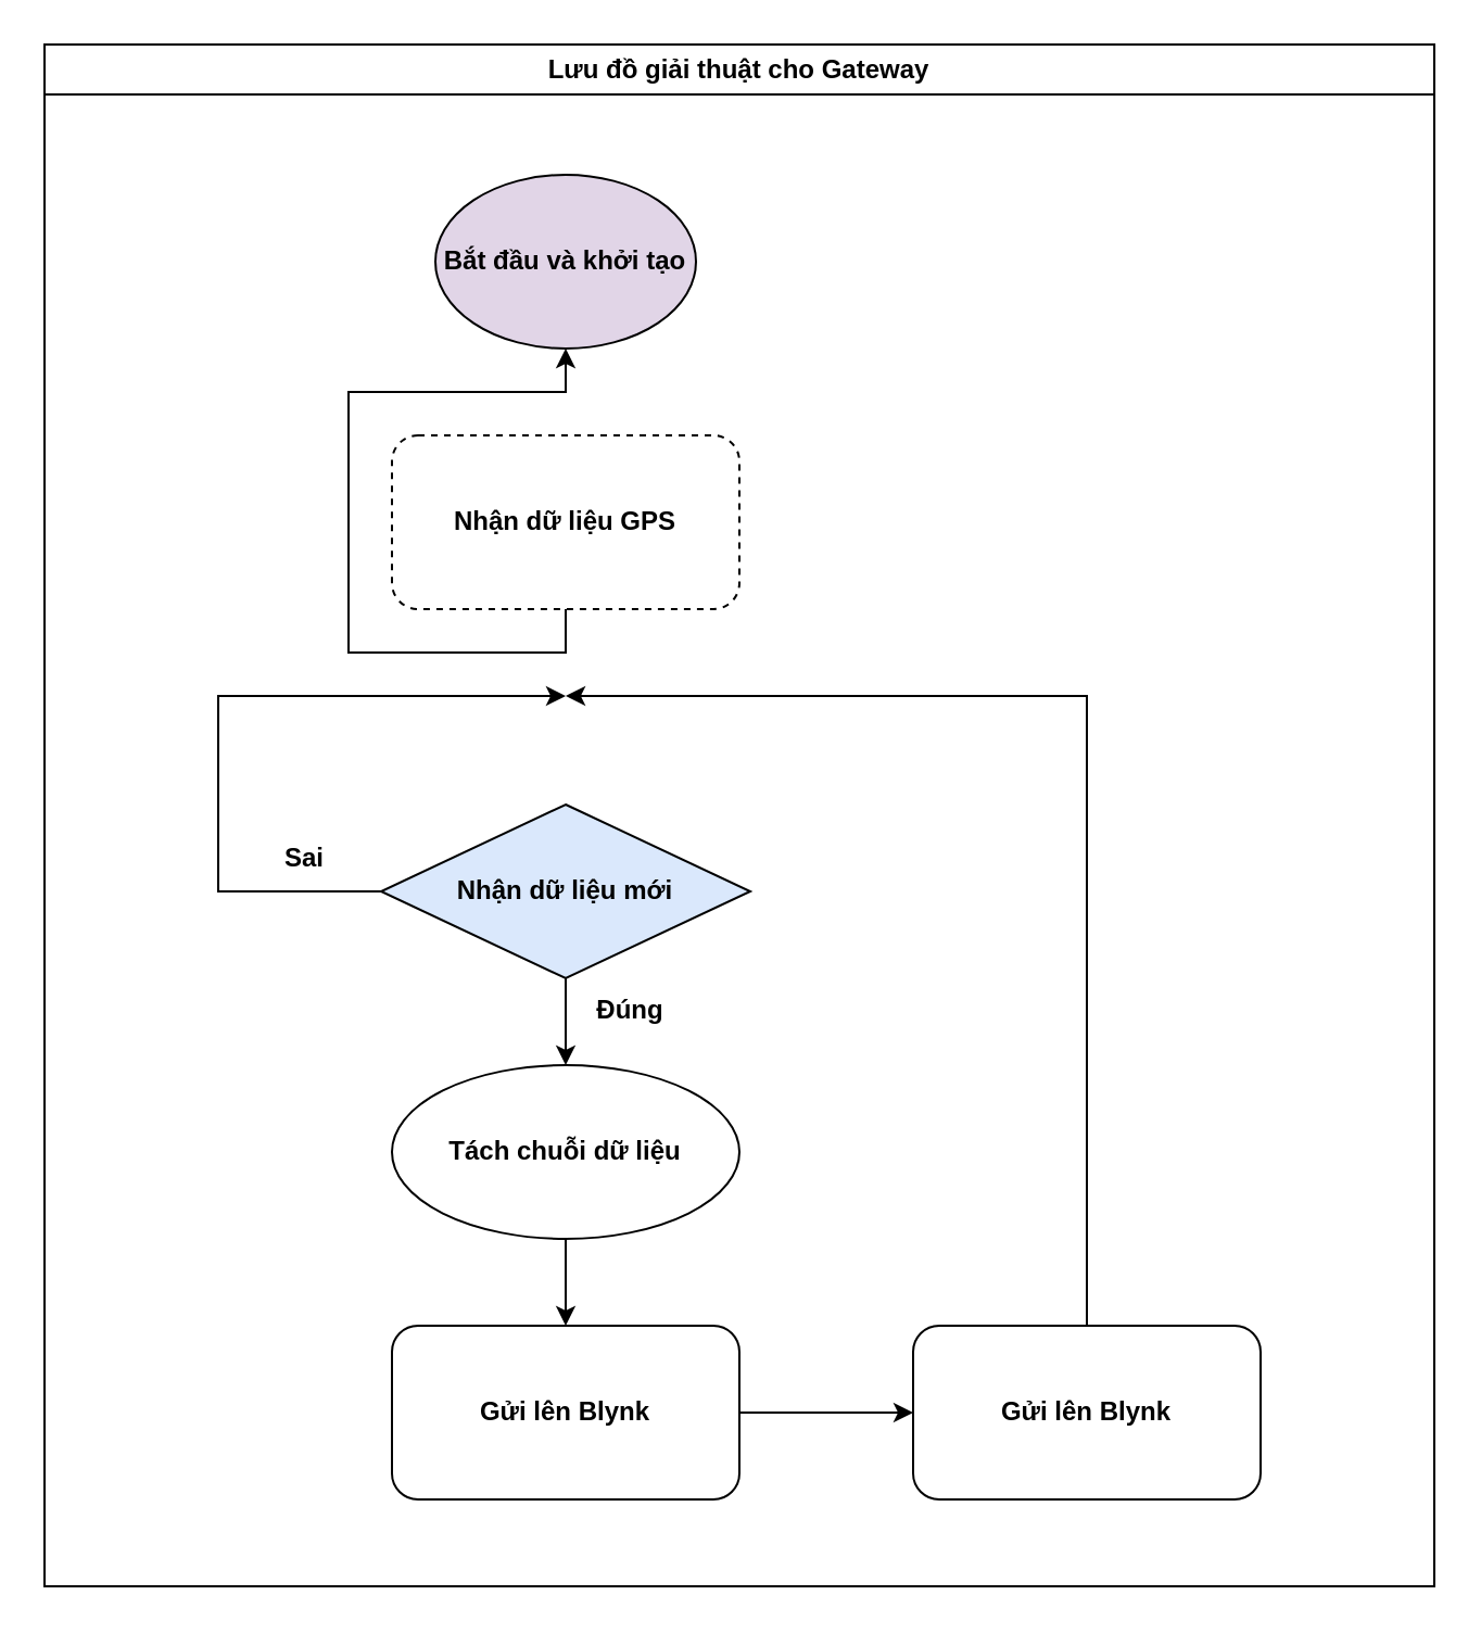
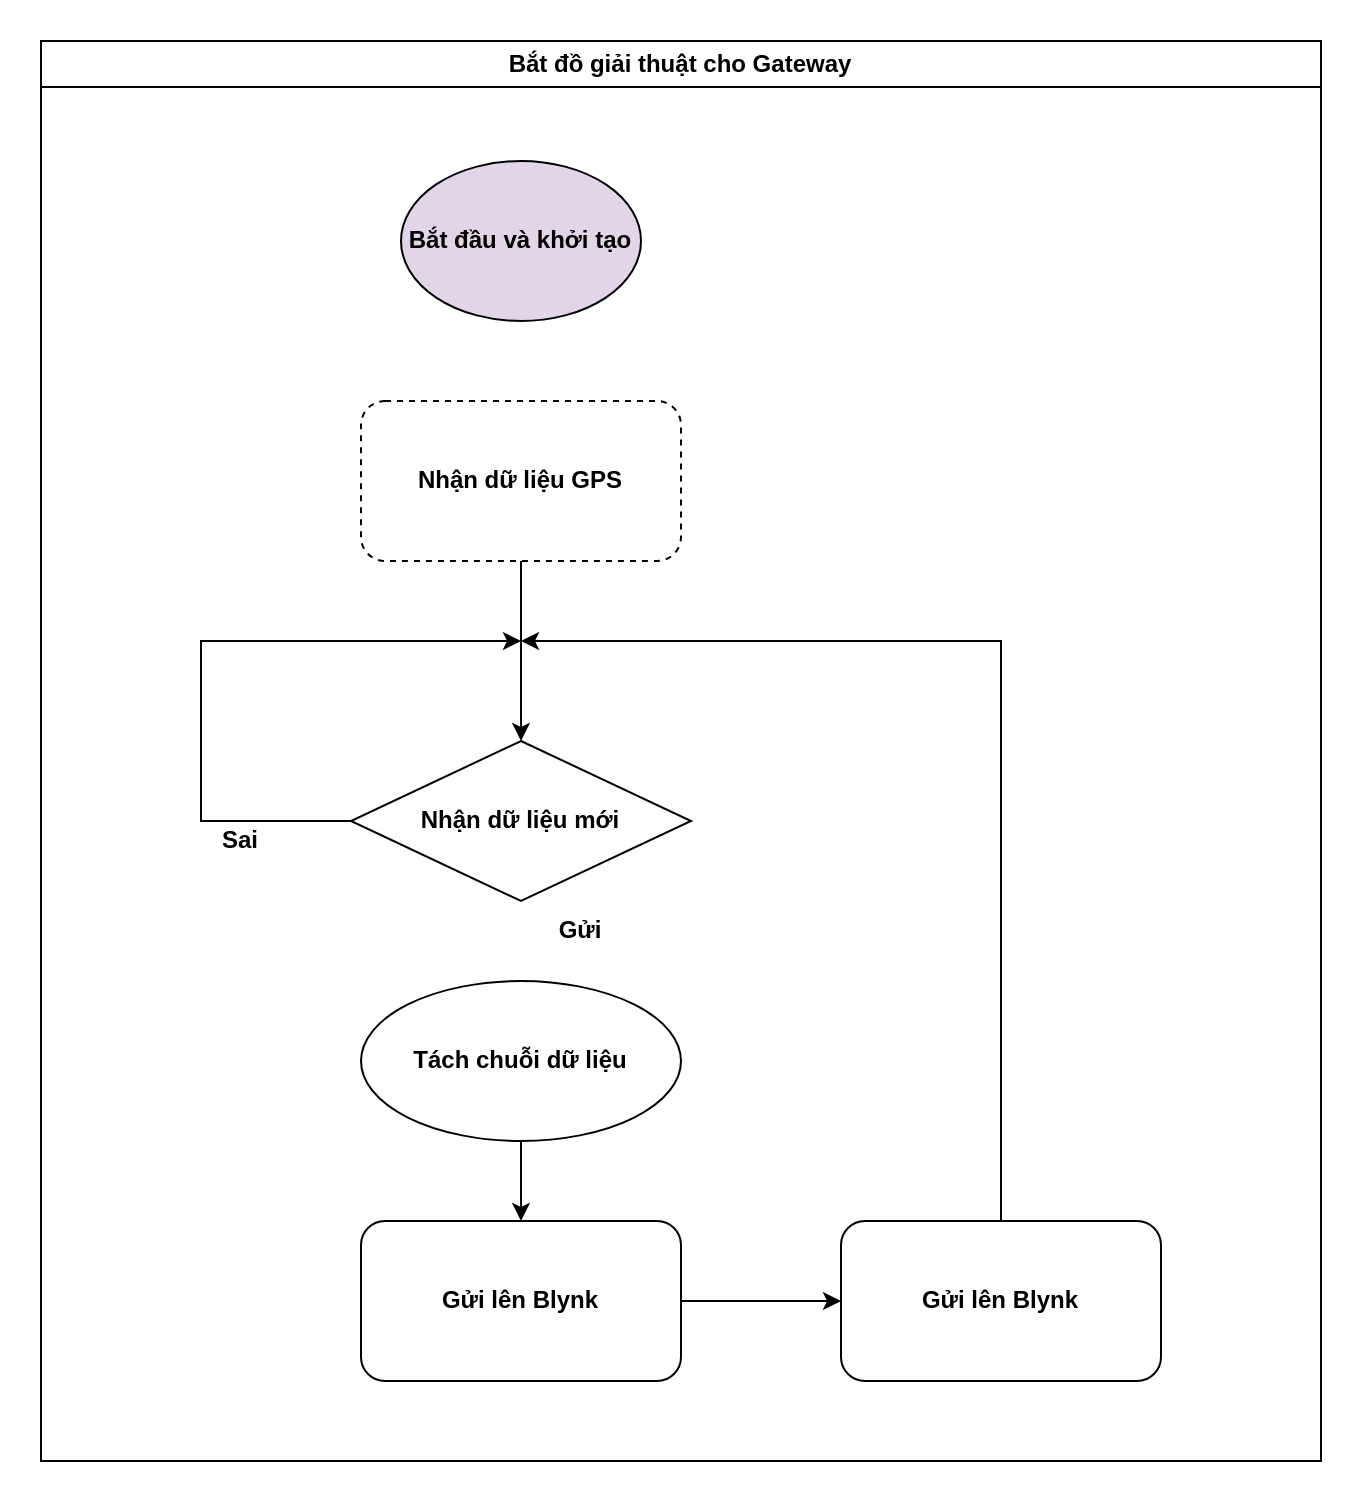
- <mxCell id="2" value="Lưu đồ giải thuật cho Gateway" style="swimlane;whiteSpace=wrap;html=1;" vertex="1" parent="1"><mxGeometry x="20" y="20" width="640" height="710" as="geometry" /></mxCell>
+ <mxCell id="2" value="Bắt đồ giải thuật cho Gateway" style="swimlane;whiteSpace=wrap;html=1;" vertex="1" parent="1"><mxGeometry x="20" y="20" width="640" height="710" as="geometry" /></mxCell>
- <mxCell id="15" style="edgeStyle=orthogonalEdgeStyle;rounded=0;orthogonalLoop=1;jettySize=auto;html=1;exitX=0.5;exitY=1;exitDx=0;exitDy=0;" edge="1" parent="2" source="16" target="3"><mxGeometry relative="1" as="geometry" /></mxCell>
+ <mxCell id="15" style="edgeStyle=orthogonalEdgeStyle;rounded=0;orthogonalLoop=1;jettySize=auto;html=1;exitX=0.5;exitY=1;exitDx=0;exitDy=0;entryX=0.5;entryY=0;entryDx=0;entryDy=0;" edge="1" parent="2" source="16" target="6"><mxGeometry relative="1" as="geometry" /></mxCell>
- <mxCell id="14" value="&lt;b&gt;Sai&lt;/b&gt;" style="text;html=1;align=center;verticalAlign=middle;whiteSpace=wrap;rounded=0;" vertex="1" parent="2"><mxGeometry x="90" y="360" width="60" height="30" as="geometry" /></mxCell>
+ <mxCell id="14" value="&lt;b&gt;Sai&lt;/b&gt;" style="text;html=1;align=center;verticalAlign=middle;whiteSpace=wrap;rounded=0;" vertex="1" parent="2"><mxGeometry x="70" y="385" width="60" height="30" as="geometry" /></mxCell>
- <mxCell id="6" value="Nhận dữ liệu mới" style="rhombus;whiteSpace=wrap;html=1;fontStyle=1;fillColor=#dae8fc;" vertex="1" parent="2"><mxGeometry x="155" y="350" width="170" height="80" as="geometry" /></mxCell>
+ <mxCell id="6" value="Nhận dữ liệu mới" style="rhombus;whiteSpace=wrap;html=1;fontStyle=1" vertex="1" parent="2"><mxGeometry x="155" y="350" width="170" height="80" as="geometry" /></mxCell>
- <mxCell id="13" value="&lt;b&gt;Đúng&lt;/b&gt;" style="text;html=1;align=center;verticalAlign=middle;whiteSpace=wrap;rounded=0;" vertex="1" parent="2"><mxGeometry x="240" y="430" width="60" height="30" as="geometry" /></mxCell>
+ <mxCell id="13" value="&lt;b&gt;Gửi&lt;/b&gt;" style="text;html=1;align=center;verticalAlign=middle;whiteSpace=wrap;rounded=0;" vertex="1" parent="2"><mxGeometry x="240" y="430" width="60" height="30" as="geometry" /></mxCell>
- <mxCell id="4" style="edgeStyle=orthogonalEdgeStyle;rounded=0;orthogonalLoop=1;jettySize=auto;html=1;exitX=0.5;exitY=1;exitDx=0;exitDy=0;entryX=0.5;entryY=0;entryDx=0;entryDy=0;" edge="1" parent="2" source="6" target="8"><mxGeometry relative="1" as="geometry" /></mxCell>
